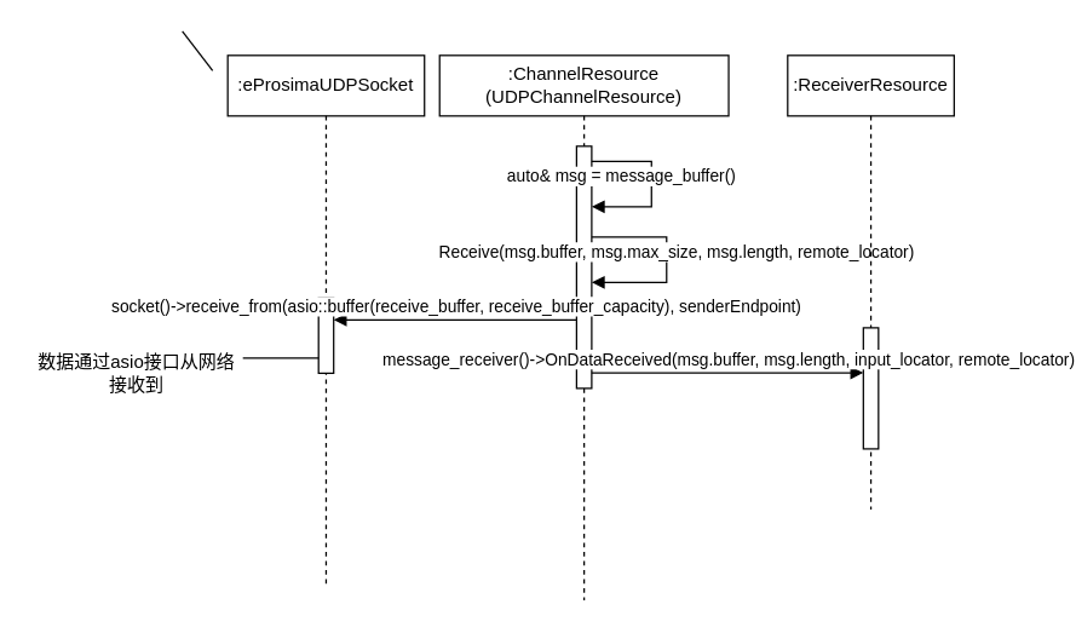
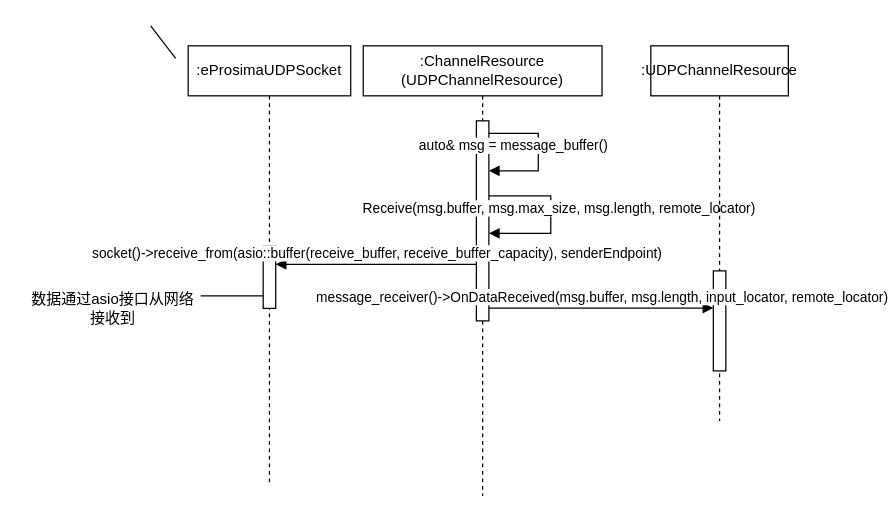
- <mxCell id="10" value=":ReceiverResource" style="shape=umlLifeline;perimeter=lifelinePerimeter;whiteSpace=wrap;html=1;container=1;dropTarget=0;collapsible=0;recursiveResize=0;outlineConnect=0;portConstraint=eastwest;newEdgeStyle={&quot;curved&quot;:0,&quot;rounded&quot;:0};" parent="1" vertex="1"><mxGeometry x="520" y="36" width="110" height="300" as="geometry" /></mxCell>
+ <mxCell id="10" value=":UDPChannelResource" style="shape=umlLifeline;perimeter=lifelinePerimeter;whiteSpace=wrap;html=1;container=1;dropTarget=0;collapsible=0;recursiveResize=0;outlineConnect=0;portConstraint=eastwest;newEdgeStyle={&quot;curved&quot;:0,&quot;rounded&quot;:0};" parent="1" vertex="1"><mxGeometry x="520" y="36" width="110" height="300" as="geometry" /></mxCell>
